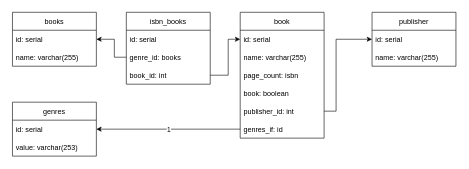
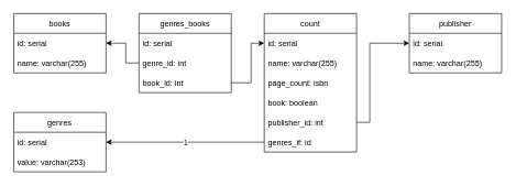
- <mxCell id="16" value="isbn_books" style="swimlane;fontStyle=0;childLayout=stackLayout;horizontal=1;startSize=30;horizontalStack=0;resizeParent=1;resizeParentMax=0;resizeLast=0;collapsible=1;marginBottom=0;" vertex="1" parent="1"><mxGeometry x="210" y="20" width="140" height="120" as="geometry" /></mxCell>
+ <mxCell id="16" value="genres_books" style="swimlane;fontStyle=0;childLayout=stackLayout;horizontal=1;startSize=30;horizontalStack=0;resizeParent=1;resizeParentMax=0;resizeLast=0;collapsible=1;marginBottom=0;" vertex="1" parent="1"><mxGeometry x="210" y="20" width="140" height="120" as="geometry" /></mxCell>
- <mxCell id="2" value="book" style="swimlane;fontStyle=0;childLayout=stackLayout;horizontal=1;startSize=30;horizontalStack=0;resizeParent=1;resizeParentMax=0;resizeLast=0;collapsible=1;marginBottom=0;" vertex="1" parent="1"><mxGeometry x="400" y="20" width="140" height="210" as="geometry" /></mxCell>
+ <mxCell id="2" value="count" style="swimlane;fontStyle=0;childLayout=stackLayout;horizontal=1;startSize=30;horizontalStack=0;resizeParent=1;resizeParentMax=0;resizeLast=0;collapsible=1;marginBottom=0;" vertex="1" parent="1"><mxGeometry x="400" y="20" width="140" height="210" as="geometry" /></mxCell>
- <mxCell id="18" value="genre_id: books" style="text;strokeColor=none;fillColor=none;align=left;verticalAlign=middle;spacingLeft=4;spacingRight=4;overflow=hidden;points=[[0,0.5],[1,0.5]];portConstraint=eastwest;rotatable=0;" vertex="1" parent="16"><mxGeometry y="60" width="140" height="30" as="geometry" /></mxCell>
+ <mxCell id="18" value="genre_id: int" style="text;strokeColor=none;fillColor=none;align=left;verticalAlign=middle;spacingLeft=4;spacingRight=4;overflow=hidden;points=[[0,0.5],[1,0.5]];portConstraint=eastwest;rotatable=0;" vertex="1" parent="16"><mxGeometry y="60" width="140" height="30" as="geometry" /></mxCell>
